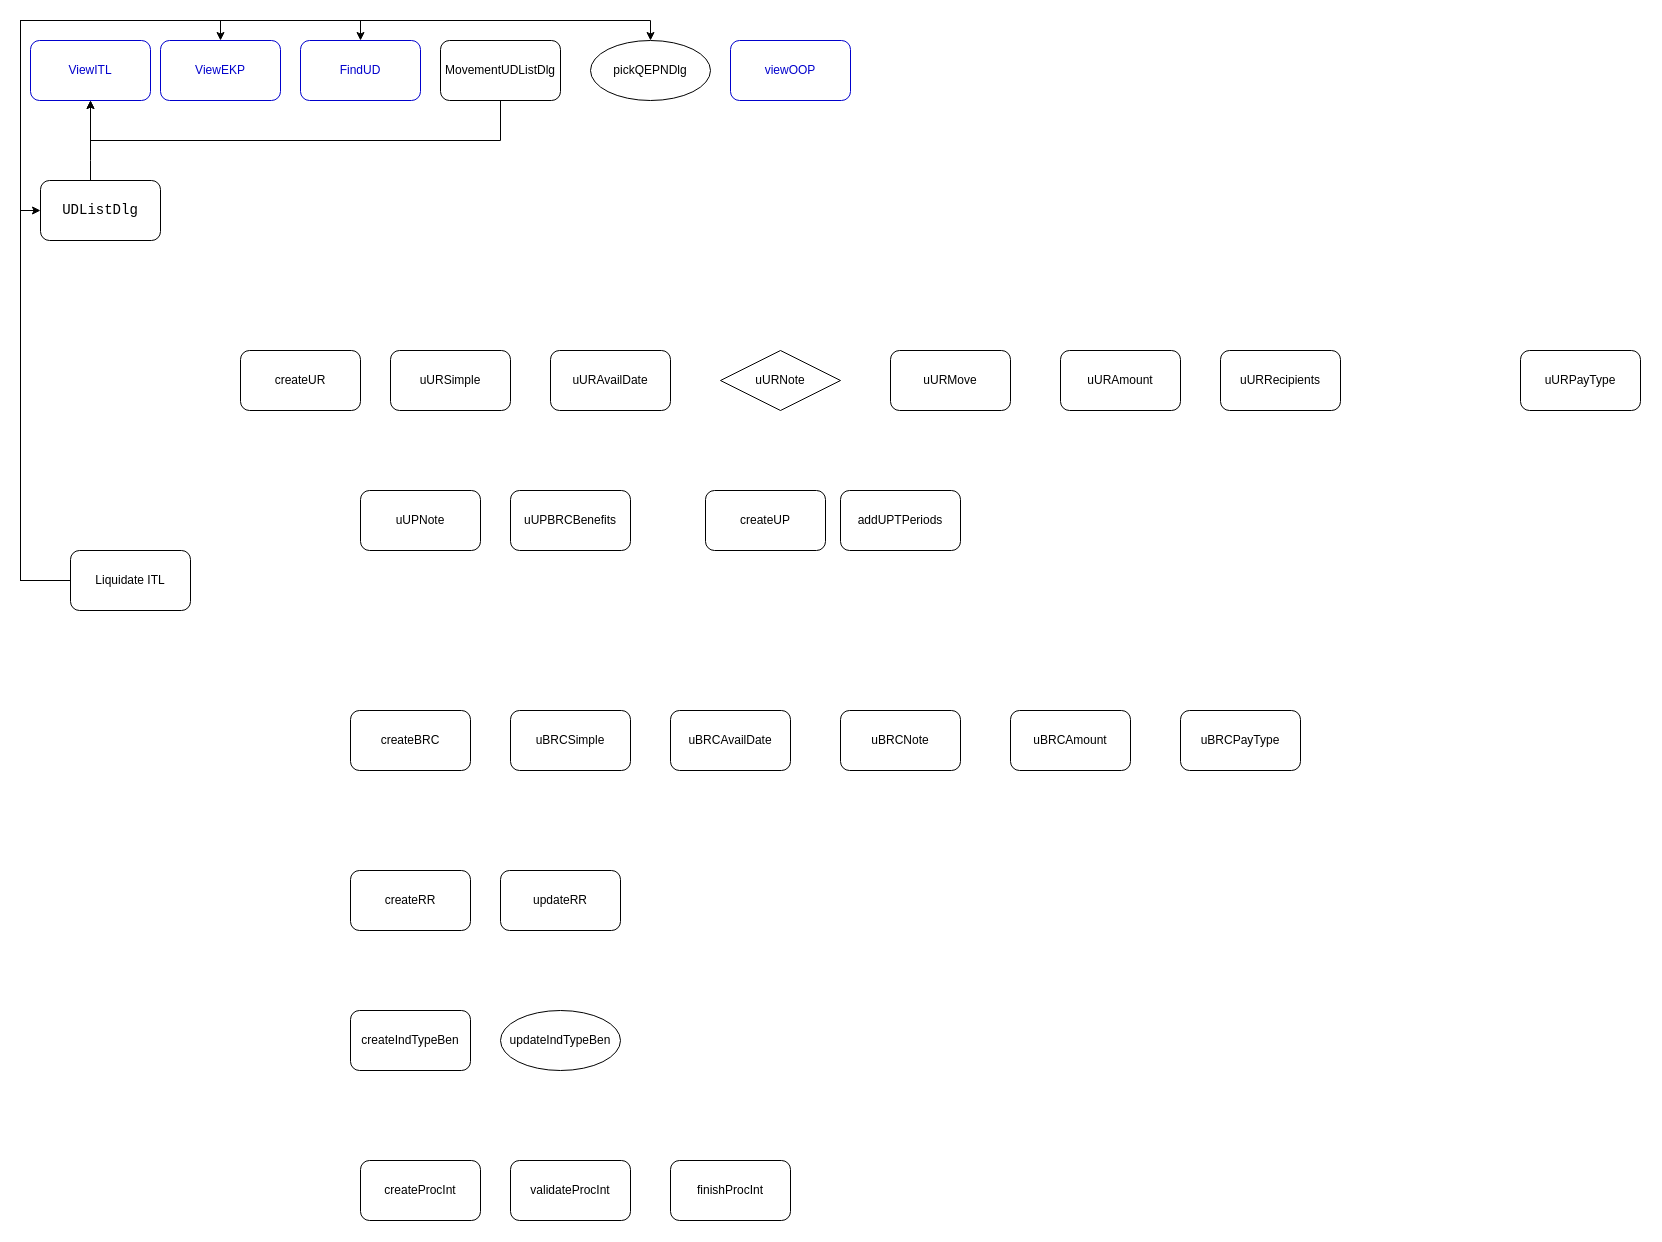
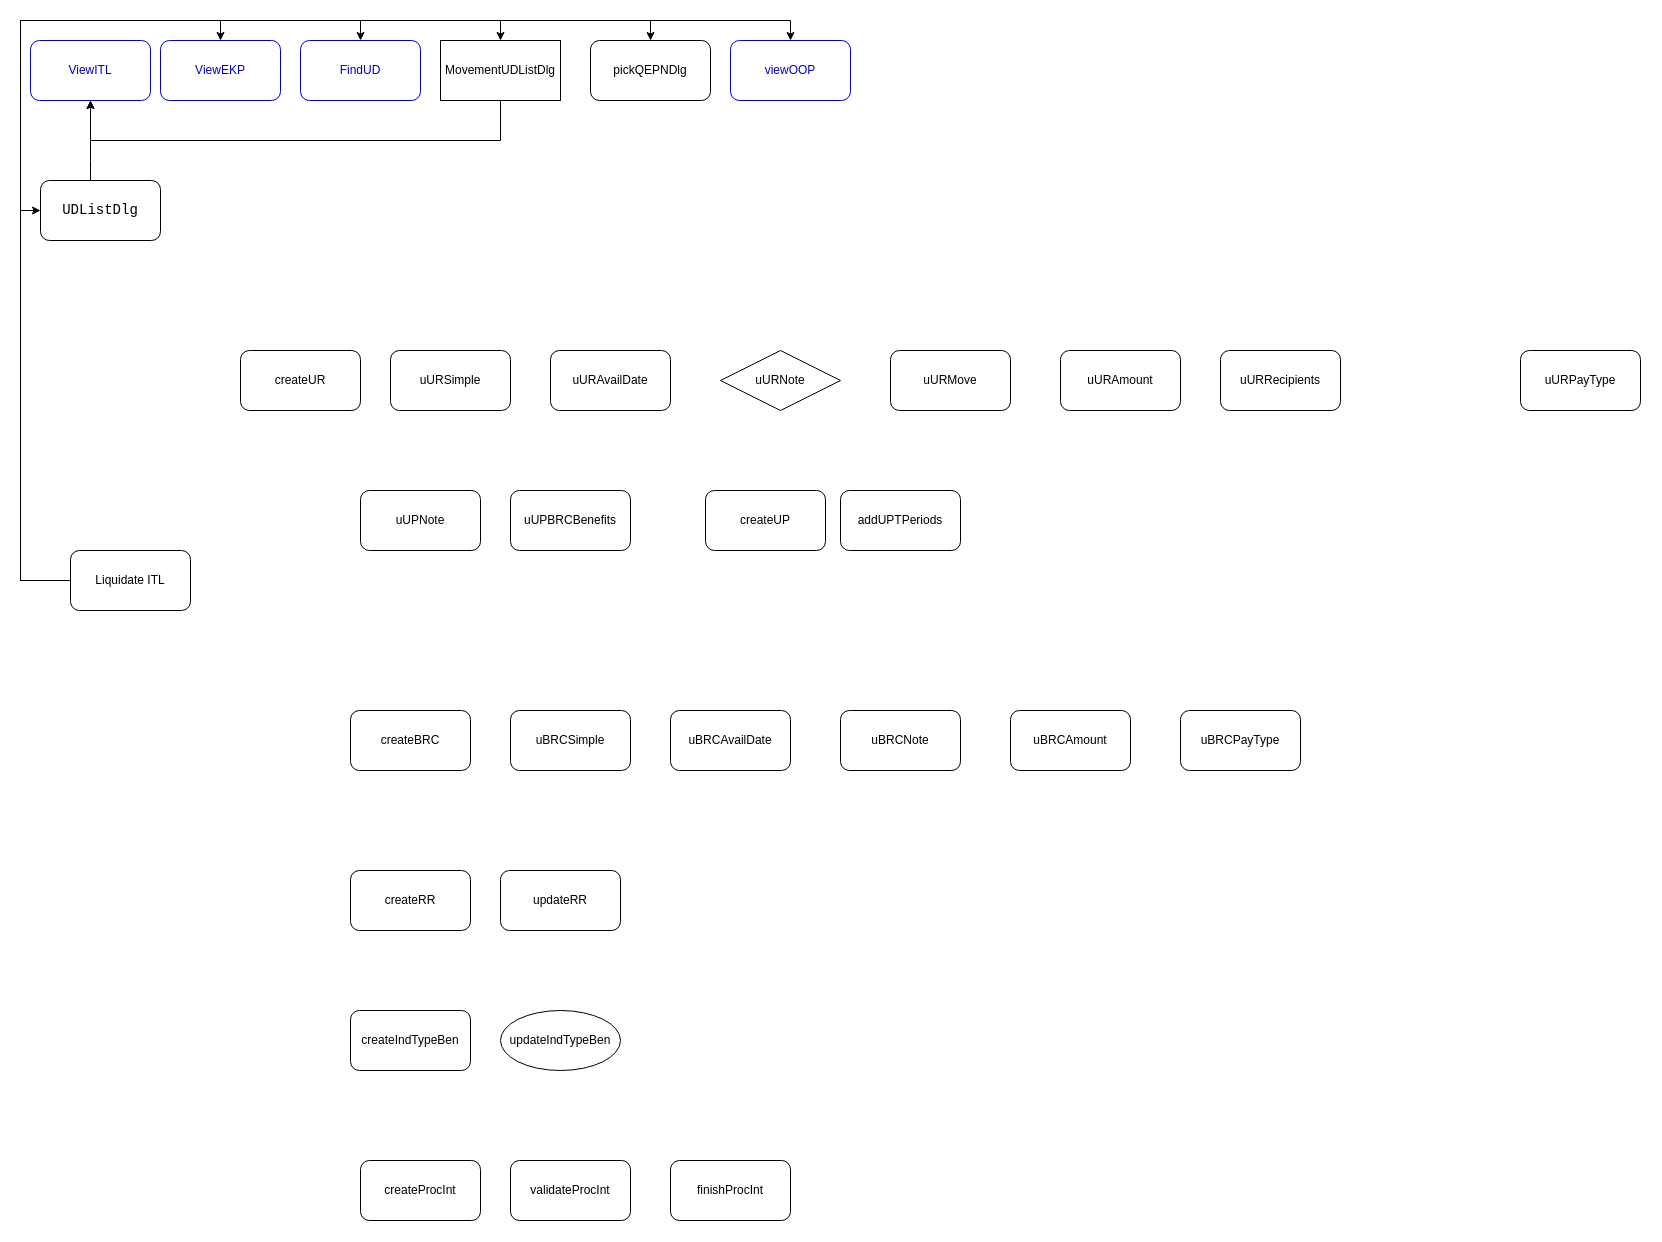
+ <mxCell id="7" style="edgeStyle=orthogonalEdgeStyle;rounded=0;orthogonalLoop=1;jettySize=auto;html=1;entryX=0.5;entryY=0;entryDx=0;entryDy=0;fontColor=#0000CC;" edge="1" parent="1" source="8" target="16"><mxGeometry relative="1" as="geometry"><Array as="points"><mxPoint x="20" y="580" /><mxPoint x="20" y="20" /><mxPoint x="790" y="20" /></Array></mxGeometry></mxCell>
+ <mxCell id="5" style="edgeStyle=orthogonalEdgeStyle;rounded=0;orthogonalLoop=1;jettySize=auto;html=1;entryX=0.5;entryY=0;entryDx=0;entryDy=0;fontColor=#000000;" edge="1" parent="1" source="8" target="13"><mxGeometry relative="1" as="geometry"><Array as="points"><mxPoint x="20" y="580" /><mxPoint x="20" y="20" /><mxPoint x="500" y="20" /></Array></mxGeometry></mxCell>
- <mxCell id="13" value="MovementUDListDlg" style="rounded=1;whiteSpace=wrap;html=1;fontColor=#000000;" vertex="1" parent="1"><mxGeometry x="440" y="40" width="120" height="60" as="geometry" /></mxCell>
+ <mxCell id="13" value="MovementUDListDlg" style="whiteSpace=wrap;html=1;fontColor=#000000;rounded=0;" vertex="1" parent="1"><mxGeometry x="440" y="40" width="120" height="60" as="geometry" /></mxCell>
- <mxCell id="15" value="pickQEPNDlg" style="ellipse;whiteSpace=wrap;html=1;fontColor=#000000;" vertex="1" parent="1"><mxGeometry x="590" y="40" width="120" height="60" as="geometry" /></mxCell>
+ <mxCell id="15" value="pickQEPNDlg" style="rounded=1;whiteSpace=wrap;html=1;fontColor=#000000;" vertex="1" parent="1"><mxGeometry x="590" y="40" width="120" height="60" as="geometry" /></mxCell>
